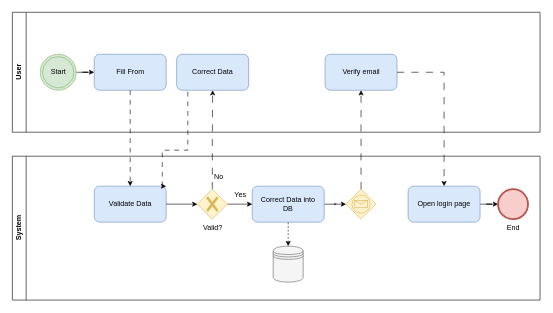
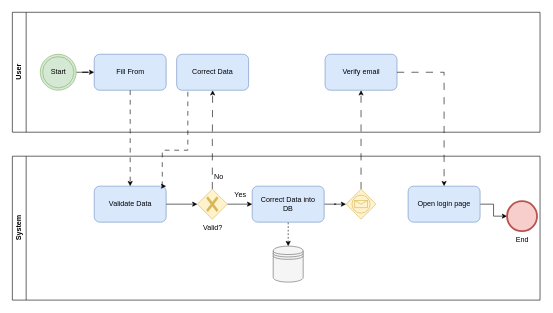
- <mxCell id="27" value="End" style="points=[[0.145,0.145,0],[0.5,0,0],[0.855,0.145,0],[1,0.5,0],[0.855,0.855,0],[0.5,1,0],[0.145,0.855,0],[0,0.5,0]];shape=mxgraph.bpmn.event;html=1;verticalLabelPosition=bottom;labelBackgroundColor=#ffffff;verticalAlign=top;align=center;perimeter=ellipsePerimeter;outlineConnect=0;aspect=fixed;outline=end;symbol=terminate2;fillColor=#f8cecc;strokeColor=#b85450;" parent="1" vertex="1"><mxGeometry x="830" y="315" width="50" height="50" as="geometry" /></mxCell>
+ <mxCell id="27" value="End" style="points=[[0.145,0.145,0],[0.5,0,0],[0.855,0.145,0],[1,0.5,0],[0.855,0.855,0],[0.5,1,0],[0.145,0.855,0],[0,0.5,0]];shape=mxgraph.bpmn.event;html=1;verticalLabelPosition=bottom;labelBackgroundColor=#ffffff;verticalAlign=top;align=center;perimeter=ellipsePerimeter;outlineConnect=0;aspect=fixed;outline=end;symbol=terminate2;fillColor=#f8cecc;strokeColor=#b85450;" parent="1" vertex="1"><mxGeometry x="845" y="335" width="50" height="50" as="geometry" /></mxCell>
